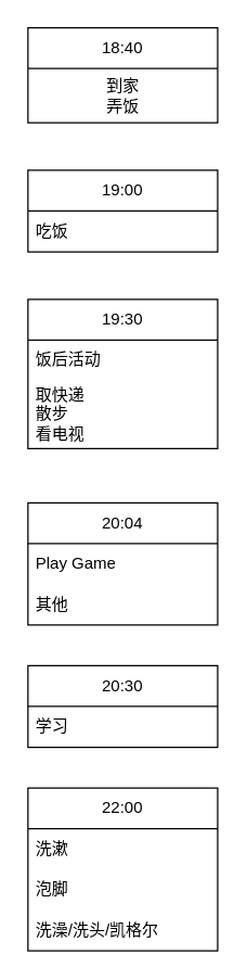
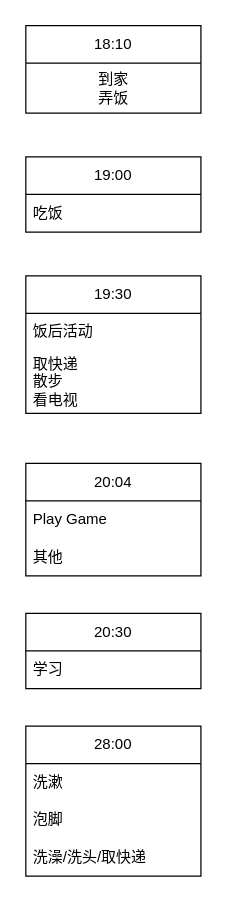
- <mxCell id="2" value="18:40" style="swimlane;fontStyle=0;childLayout=stackLayout;horizontal=1;startSize=30;horizontalStack=0;resizeParent=1;resizeParentMax=0;resizeLast=0;collapsible=1;marginBottom=0;whiteSpace=wrap;html=1;" vertex="1" parent="1"><mxGeometry x="20" y="20" width="140" height="70" as="geometry" /></mxCell>
+ <mxCell id="2" value="18:10" style="swimlane;fontStyle=0;childLayout=stackLayout;horizontal=1;startSize=30;horizontalStack=0;resizeParent=1;resizeParentMax=0;resizeLast=0;collapsible=1;marginBottom=0;whiteSpace=wrap;html=1;" vertex="1" parent="1"><mxGeometry x="20" y="20" width="140" height="70" as="geometry" /></mxCell>
- <mxCell id="14" value="22:00" style="swimlane;fontStyle=0;childLayout=stackLayout;horizontal=1;startSize=30;horizontalStack=0;resizeParent=1;resizeParentMax=0;resizeLast=0;collapsible=1;marginBottom=0;whiteSpace=wrap;html=1;" vertex="1" parent="1"><mxGeometry x="20" y="580" width="140" height="120" as="geometry" /></mxCell>
+ <mxCell id="14" value="28:00" style="swimlane;fontStyle=0;childLayout=stackLayout;horizontal=1;startSize=30;horizontalStack=0;resizeParent=1;resizeParentMax=0;resizeLast=0;collapsible=1;marginBottom=0;whiteSpace=wrap;html=1;" vertex="1" parent="1"><mxGeometry x="20" y="580" width="140" height="120" as="geometry" /></mxCell>
- <mxCell id="17" value="洗澡/洗头/凯格尔" style="text;strokeColor=none;fillColor=none;align=left;verticalAlign=middle;spacingLeft=4;spacingRight=4;overflow=hidden;points=[[0,0.5],[1,0.5]];portConstraint=eastwest;rotatable=0;whiteSpace=wrap;html=1;" vertex="1" parent="14"><mxGeometry y="90" width="140" height="30" as="geometry" /></mxCell>
+ <mxCell id="17" value="洗澡/洗头/取快递" style="text;strokeColor=none;fillColor=none;align=left;verticalAlign=middle;spacingLeft=4;spacingRight=4;overflow=hidden;points=[[0,0.5],[1,0.5]];portConstraint=eastwest;rotatable=0;whiteSpace=wrap;html=1;" vertex="1" parent="14"><mxGeometry y="90" width="140" height="30" as="geometry" /></mxCell>
